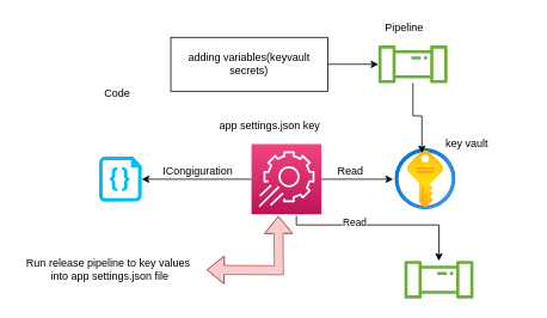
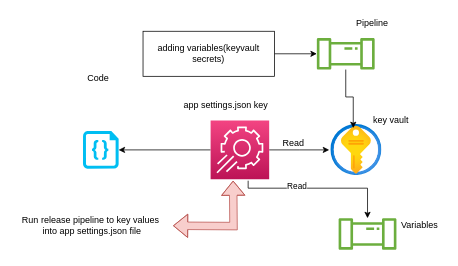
- <mxCell id="13" value="Pipeline" style="text;html=1;align=center;verticalAlign=middle;resizable=0;points=[];autosize=1;strokeColor=none;fillColor=none;" vertex="1" parent="1"><mxGeometry x="420" y="20" width="60" height="20" as="geometry" /></mxCell>
+ <mxCell id="13" value="Pipeline" style="text;html=1;align=center;verticalAlign=middle;resizable=0;points=[];autosize=1;strokeColor=none;fillColor=none;" vertex="1" parent="1"><mxGeometry x="465" y="20" width="60" height="20" as="geometry" /></mxCell>
- <mxCell id="15" value="ICongiguration" style="text;html=1;align=center;verticalAlign=middle;resizable=0;points=[];autosize=1;strokeColor=none;fillColor=none;" vertex="1" parent="1"><mxGeometry x="175" y="180" width="90" height="20" as="geometry" /></mxCell>
+ <mxCell id="17" value="Variables" style="text;html=1;align=center;verticalAlign=middle;resizable=0;points=[];autosize=1;strokeColor=none;fillColor=none;" vertex="1" parent="1"><mxGeometry x="528" y="290" width="60" height="20" as="geometry" /></mxCell>
